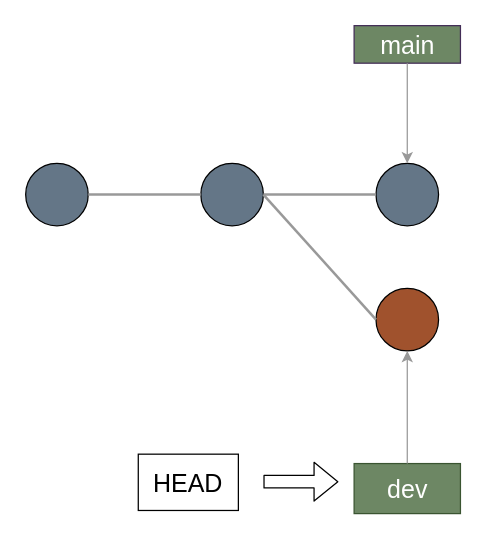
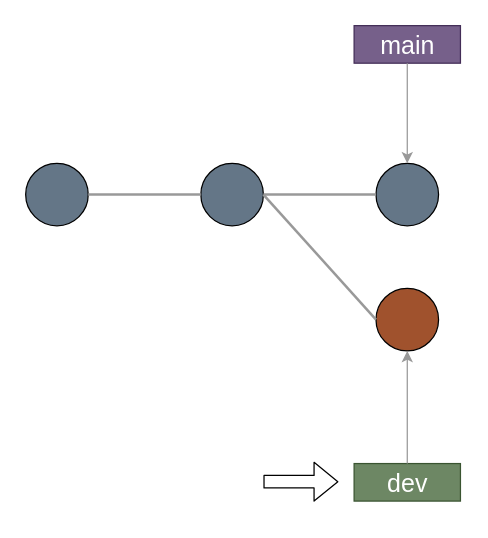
- <mxCell id="9" value="main" style="rounded=1;whiteSpace=wrap;html=1;fillColor=#6d8764;strokeColor=#432D57;fontColor=#ffffff;fontSize=20;arcSize=0;" vertex="1" parent="1"><mxGeometry x="282.5" y="20" width="85" height="30" as="geometry" /></mxCell>
+ <mxCell id="9" value="main" style="rounded=1;whiteSpace=wrap;html=1;fillColor=#76608a;strokeColor=#432D57;fontColor=#ffffff;fontSize=20;arcSize=0;" vertex="1" parent="1"><mxGeometry x="282.5" y="20" width="85" height="30" as="geometry" /></mxCell>
- <mxCell id="13" value="HEAD" style="rounded=0;whiteSpace=wrap;html=1;fontSize=20;" vertex="1" parent="1"><mxGeometry x="110" y="362.5" width="80" height="45" as="geometry" /></mxCell>
- <mxCell id="11" value="dev" style="rounded=1;whiteSpace=wrap;html=1;fillColor=#6d8764;strokeColor=#3A5431;fontColor=#ffffff;fontSize=20;arcSize=0;" vertex="1" parent="1"><mxGeometry x="282.5" y="370" width="85" height="40" as="geometry" /></mxCell>
+ <mxCell id="11" value="dev" style="rounded=1;whiteSpace=wrap;html=1;fillColor=#6d8764;strokeColor=#3A5431;fontColor=#ffffff;fontSize=20;arcSize=0;" vertex="1" parent="1"><mxGeometry x="282.5" y="370" width="85" height="30" as="geometry" /></mxCell>
